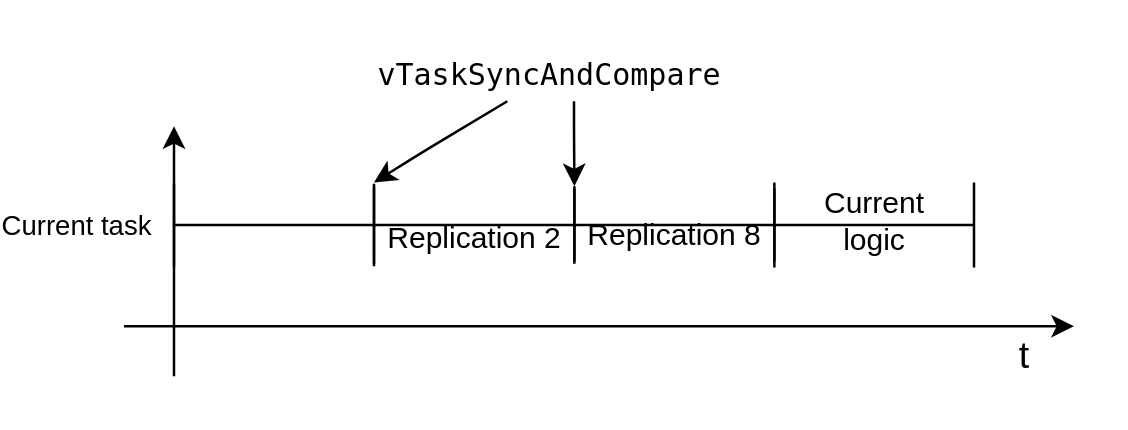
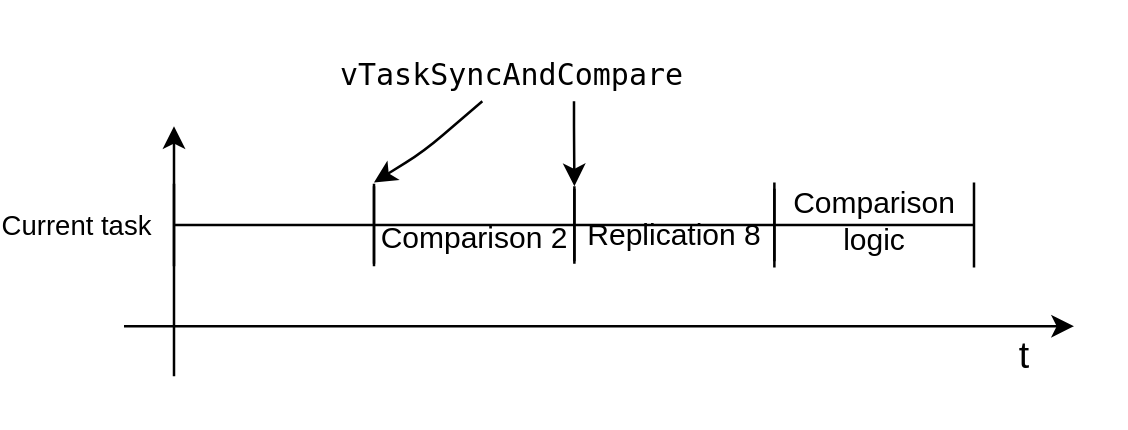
- <mxCell id="15" value="&lt;pre style=&quot;margin-top: 0px ; margin-bottom: 0px&quot;&gt;&lt;span&gt;vTaskSyncAndCompare&lt;/span&gt;&lt;/pre&gt;" style="text;html=1;align=center;verticalAlign=middle;resizable=0;points=[];autosize=1;" vertex="1" parent="1"><mxGeometry x="115" y="20" width="150" height="20" as="geometry" /></mxCell>
+ <mxCell id="15" value="&lt;pre style=&quot;margin-top: 0px ; margin-bottom: 0px&quot;&gt;&lt;span&gt;vTaskSyncAndCompare&lt;/span&gt;&lt;/pre&gt;" style="text;html=1;align=center;verticalAlign=middle;resizable=0;points=[];autosize=1;" vertex="1" parent="1"><mxGeometry x="100" y="20" width="150" height="20" as="geometry" /></mxCell>
- <mxCell id="12" value="Current&lt;br&gt;logic" style="text;html=1;align=center;verticalAlign=middle;resizable=0;points=[];autosize=1;" vertex="1" parent="11"><mxGeometry x="-0.154" width="80" height="30" as="geometry" /></mxCell>
+ <mxCell id="12" value="Comparison&lt;br&gt;logic" style="text;html=1;align=center;verticalAlign=middle;resizable=0;points=[];autosize=1;" vertex="1" parent="11"><mxGeometry x="-0.154" width="80" height="30" as="geometry" /></mxCell>
- <mxCell id="8" value="Replication 2" style="text;html=1;align=center;verticalAlign=middle;resizable=0;points=[];autosize=1;" parent="7" vertex="1"><mxGeometry x="0.154" y="11" width="80" height="20" as="geometry" /></mxCell>
+ <mxCell id="8" value="Comparison 2" style="text;html=1;align=center;verticalAlign=middle;resizable=0;points=[];autosize=1;" parent="7" vertex="1"><mxGeometry x="0.154" y="11" width="80" height="20" as="geometry" /></mxCell>
